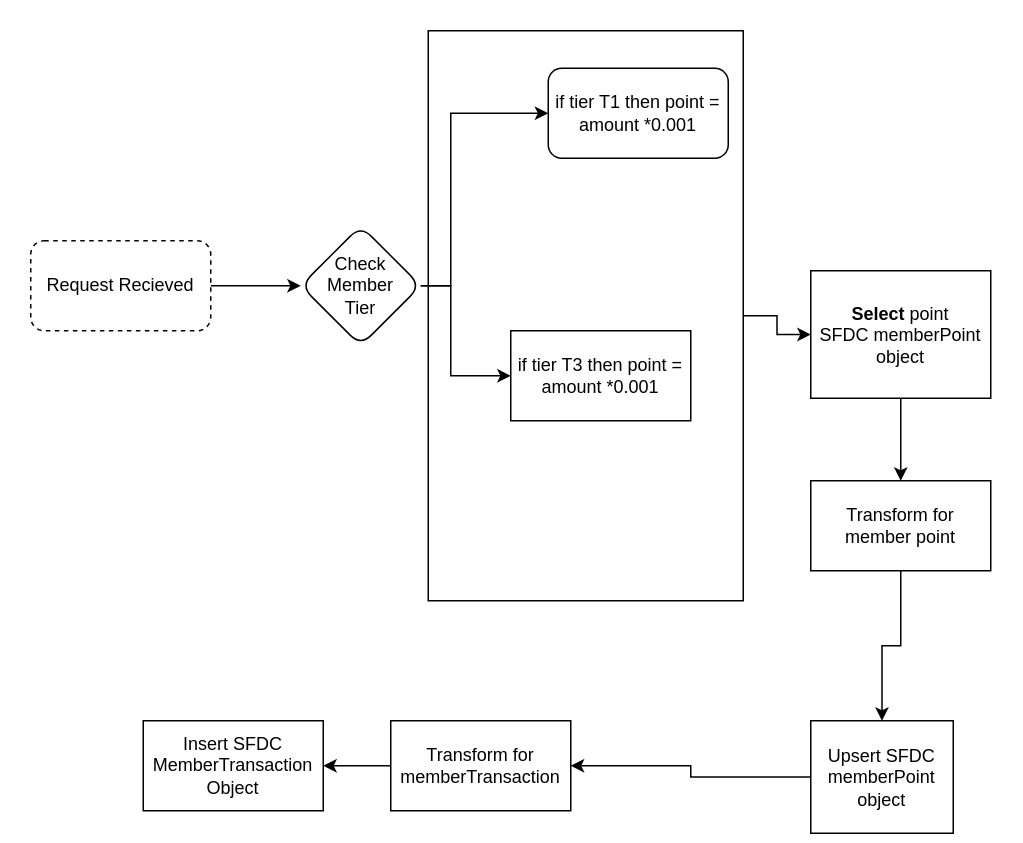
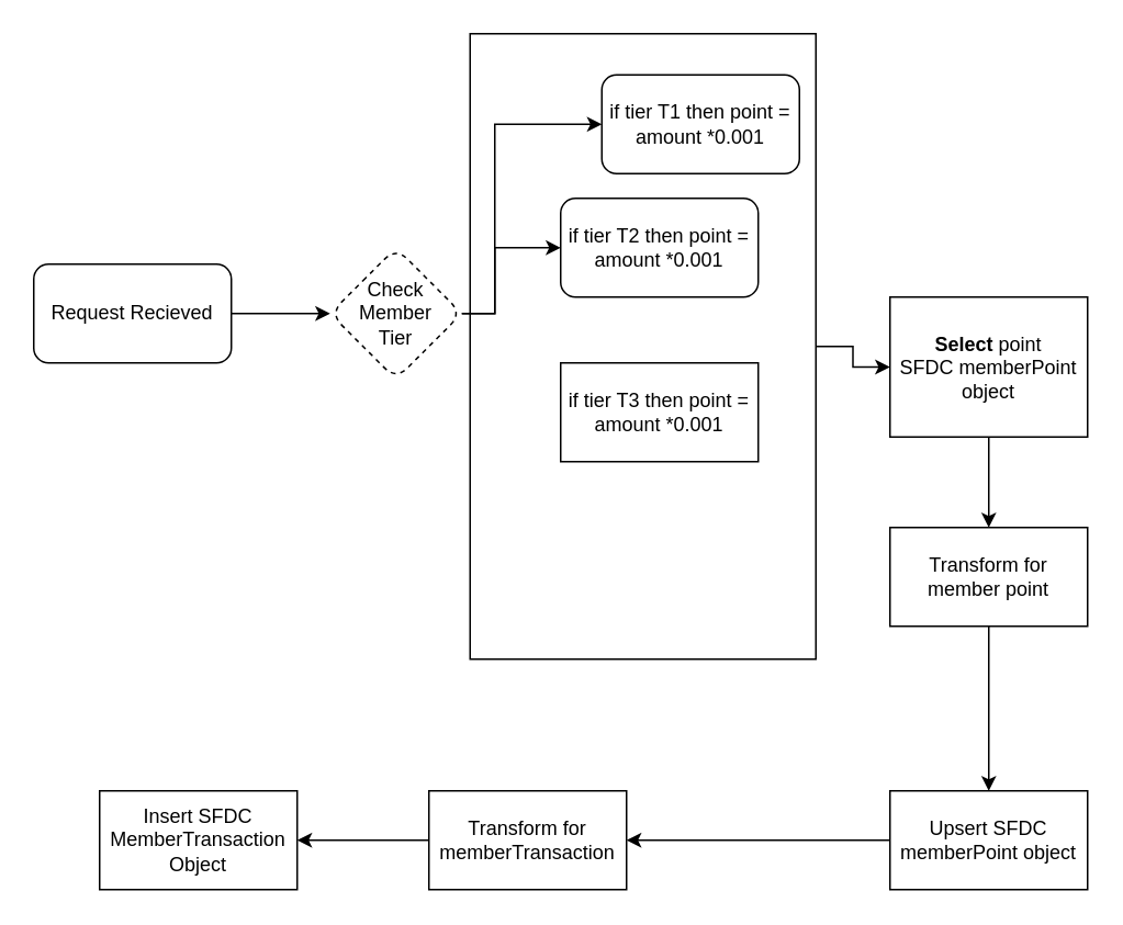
+ <mxCell id="9" value="" style="edgeStyle=orthogonalEdgeStyle;rounded=0;orthogonalLoop=1;jettySize=auto;html=1;" edge="1" parent="1" source="11" target="13"><mxGeometry relative="1" as="geometry"><Array as="points"><mxPoint x="300" y="190" /><mxPoint x="300" y="150" /></Array></mxGeometry></mxCell>
+ <mxCell id="13" value="if tier T2 then point = amount *0.001" style="whiteSpace=wrap;html=1;rounded=1;" vertex="1" parent="1"><mxGeometry x="340" y="120" width="120" height="60" as="geometry" /></mxCell>
- <mxCell id="3" value="Request Recieved" style="rounded=1;whiteSpace=wrap;html=1;dashed=1;" vertex="1" parent="1"><mxGeometry x="20" y="160" width="120" height="60" as="geometry" /></mxCell>
+ <mxCell id="3" value="Request Recieved" style="rounded=1;whiteSpace=wrap;html=1;" vertex="1" parent="1"><mxGeometry x="20" y="160" width="120" height="60" as="geometry" /></mxCell>
- <mxCell id="11" value="&lt;div&gt;Check Member &lt;br&gt;&lt;/div&gt;&lt;div&gt;Tier&lt;/div&gt;" style="rhombus;whiteSpace=wrap;html=1;rounded=1;" vertex="1" parent="1"><mxGeometry x="200" y="150" width="80" height="80" as="geometry" /></mxCell>
+ <mxCell id="11" value="&lt;div&gt;Check Member &lt;br&gt;&lt;/div&gt;&lt;div&gt;Tier&lt;/div&gt;" style="rhombus;whiteSpace=wrap;html=1;rounded=1;dashed=1;" vertex="1" parent="1"><mxGeometry x="200" y="150" width="80" height="80" as="geometry" /></mxCell>
- <mxCell id="10" value="" style="edgeStyle=orthogonalEdgeStyle;rounded=0;orthogonalLoop=1;jettySize=auto;html=1;" edge="1" parent="1" source="11" target="14"><mxGeometry relative="1" as="geometry"><Array as="points"><mxPoint x="300" y="190" /><mxPoint x="300" y="250" /></Array></mxGeometry></mxCell>
- <mxCell id="21" value="Insert SFDC MemberTransaction Object" style="whiteSpace=wrap;html=1;rounded=0;fillColor=none;" vertex="1" parent="1"><mxGeometry x="95" y="480" width="120" height="60" as="geometry" /></mxCell>
+ <mxCell id="21" value="Insert SFDC MemberTransaction Object" style="whiteSpace=wrap;html=1;rounded=0;fillColor=none;" vertex="1" parent="1"><mxGeometry x="60" y="480" width="120" height="60" as="geometry" /></mxCell>
- <mxCell id="16" value="&lt;div&gt;Upsert SFDC memberPoint object&lt;br&gt;&lt;/div&gt;" style="whiteSpace=wrap;html=1;rounded=0;fillColor=none;" vertex="1" parent="1"><mxGeometry x="540" y="480" width="95" height="75" as="geometry" /></mxCell>
+ <mxCell id="16" value="&lt;div&gt;Upsert SFDC memberPoint object&lt;br&gt;&lt;/div&gt;" style="whiteSpace=wrap;html=1;rounded=0;fillColor=none;" vertex="1" parent="1"><mxGeometry x="540" y="480" width="120" height="60" as="geometry" /></mxCell>
